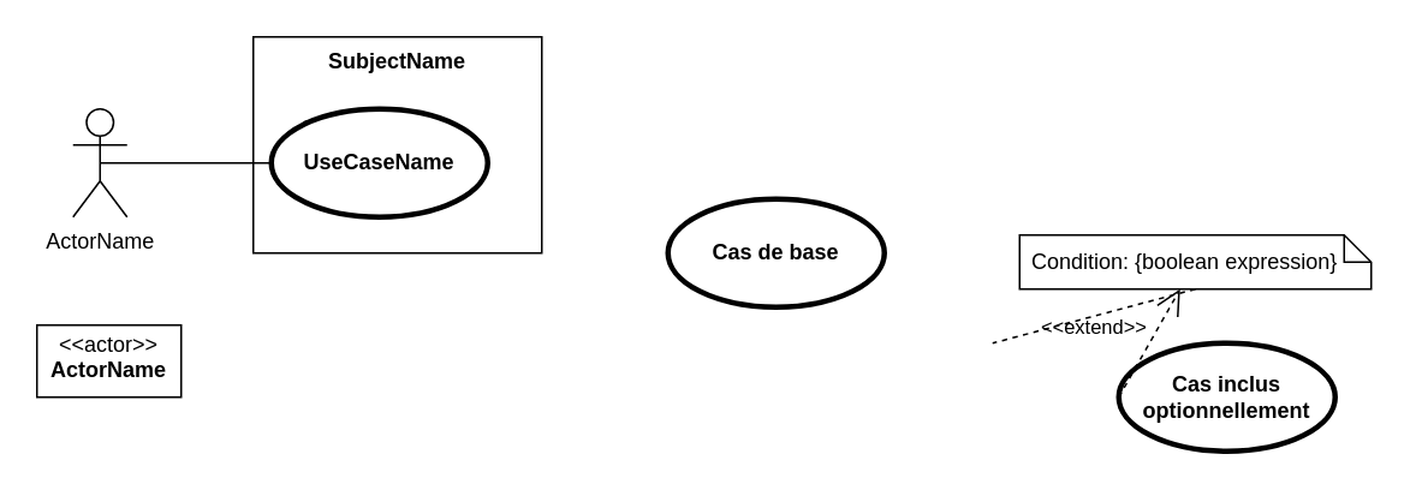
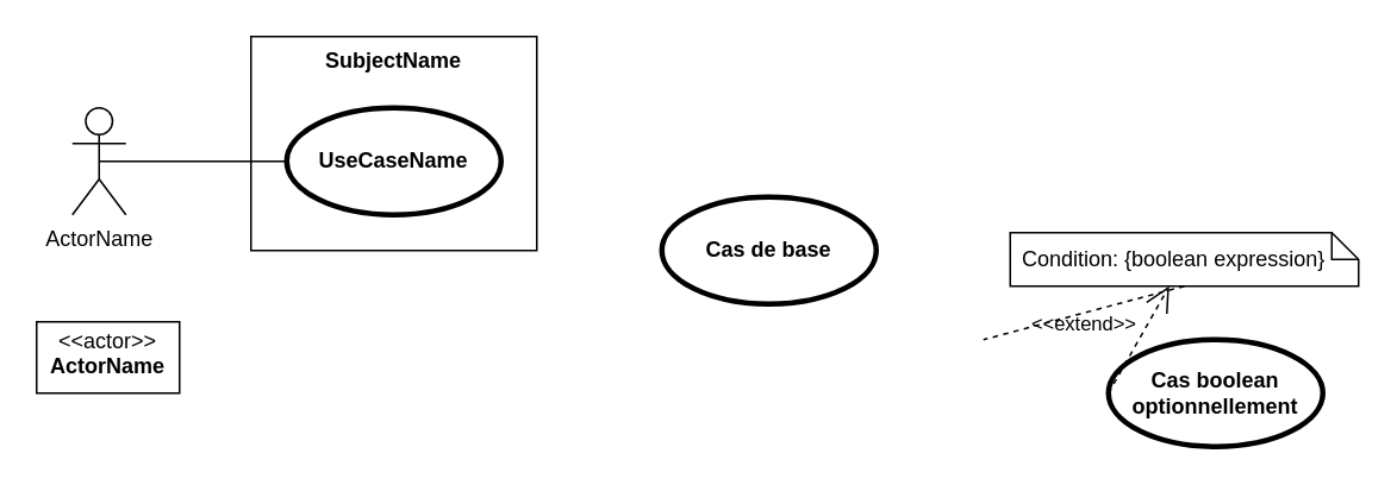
- <mxCell id="4" value="UseCaseName" style="shape=ellipse;html=1;strokeWidth=3;fontStyle=1;whiteSpace=wrap;align=center;perimeter=ellipsePerimeter;" vertex="1" parent="1"><mxGeometry x="150" y="60" width="120" height="60" as="geometry" /></mxCell>
+ <mxCell id="4" value="UseCaseName" style="shape=ellipse;html=1;strokeWidth=3;fontStyle=1;whiteSpace=wrap;align=center;perimeter=ellipsePerimeter;" vertex="1" parent="1"><mxGeometry x="160" y="60" width="120" height="60" as="geometry" /></mxCell>
- <mxCell id="7" value="&lt;div&gt;Cas inclus&lt;/div&gt;&lt;div&gt;optionnellement&lt;br&gt;&lt;/div&gt;" style="shape=ellipse;html=1;strokeWidth=3;fontStyle=1;whiteSpace=wrap;align=center;perimeter=ellipsePerimeter;" vertex="1" parent="1"><mxGeometry x="620" y="190" width="120" height="60" as="geometry" /></mxCell>
+ <mxCell id="7" value="&lt;div&gt;Cas boolean&lt;/div&gt;&lt;div&gt;optionnellement&lt;br&gt;&lt;/div&gt;" style="shape=ellipse;html=1;strokeWidth=3;fontStyle=1;whiteSpace=wrap;align=center;perimeter=ellipsePerimeter;" vertex="1" parent="1"><mxGeometry x="620" y="190" width="120" height="60" as="geometry" /></mxCell>
